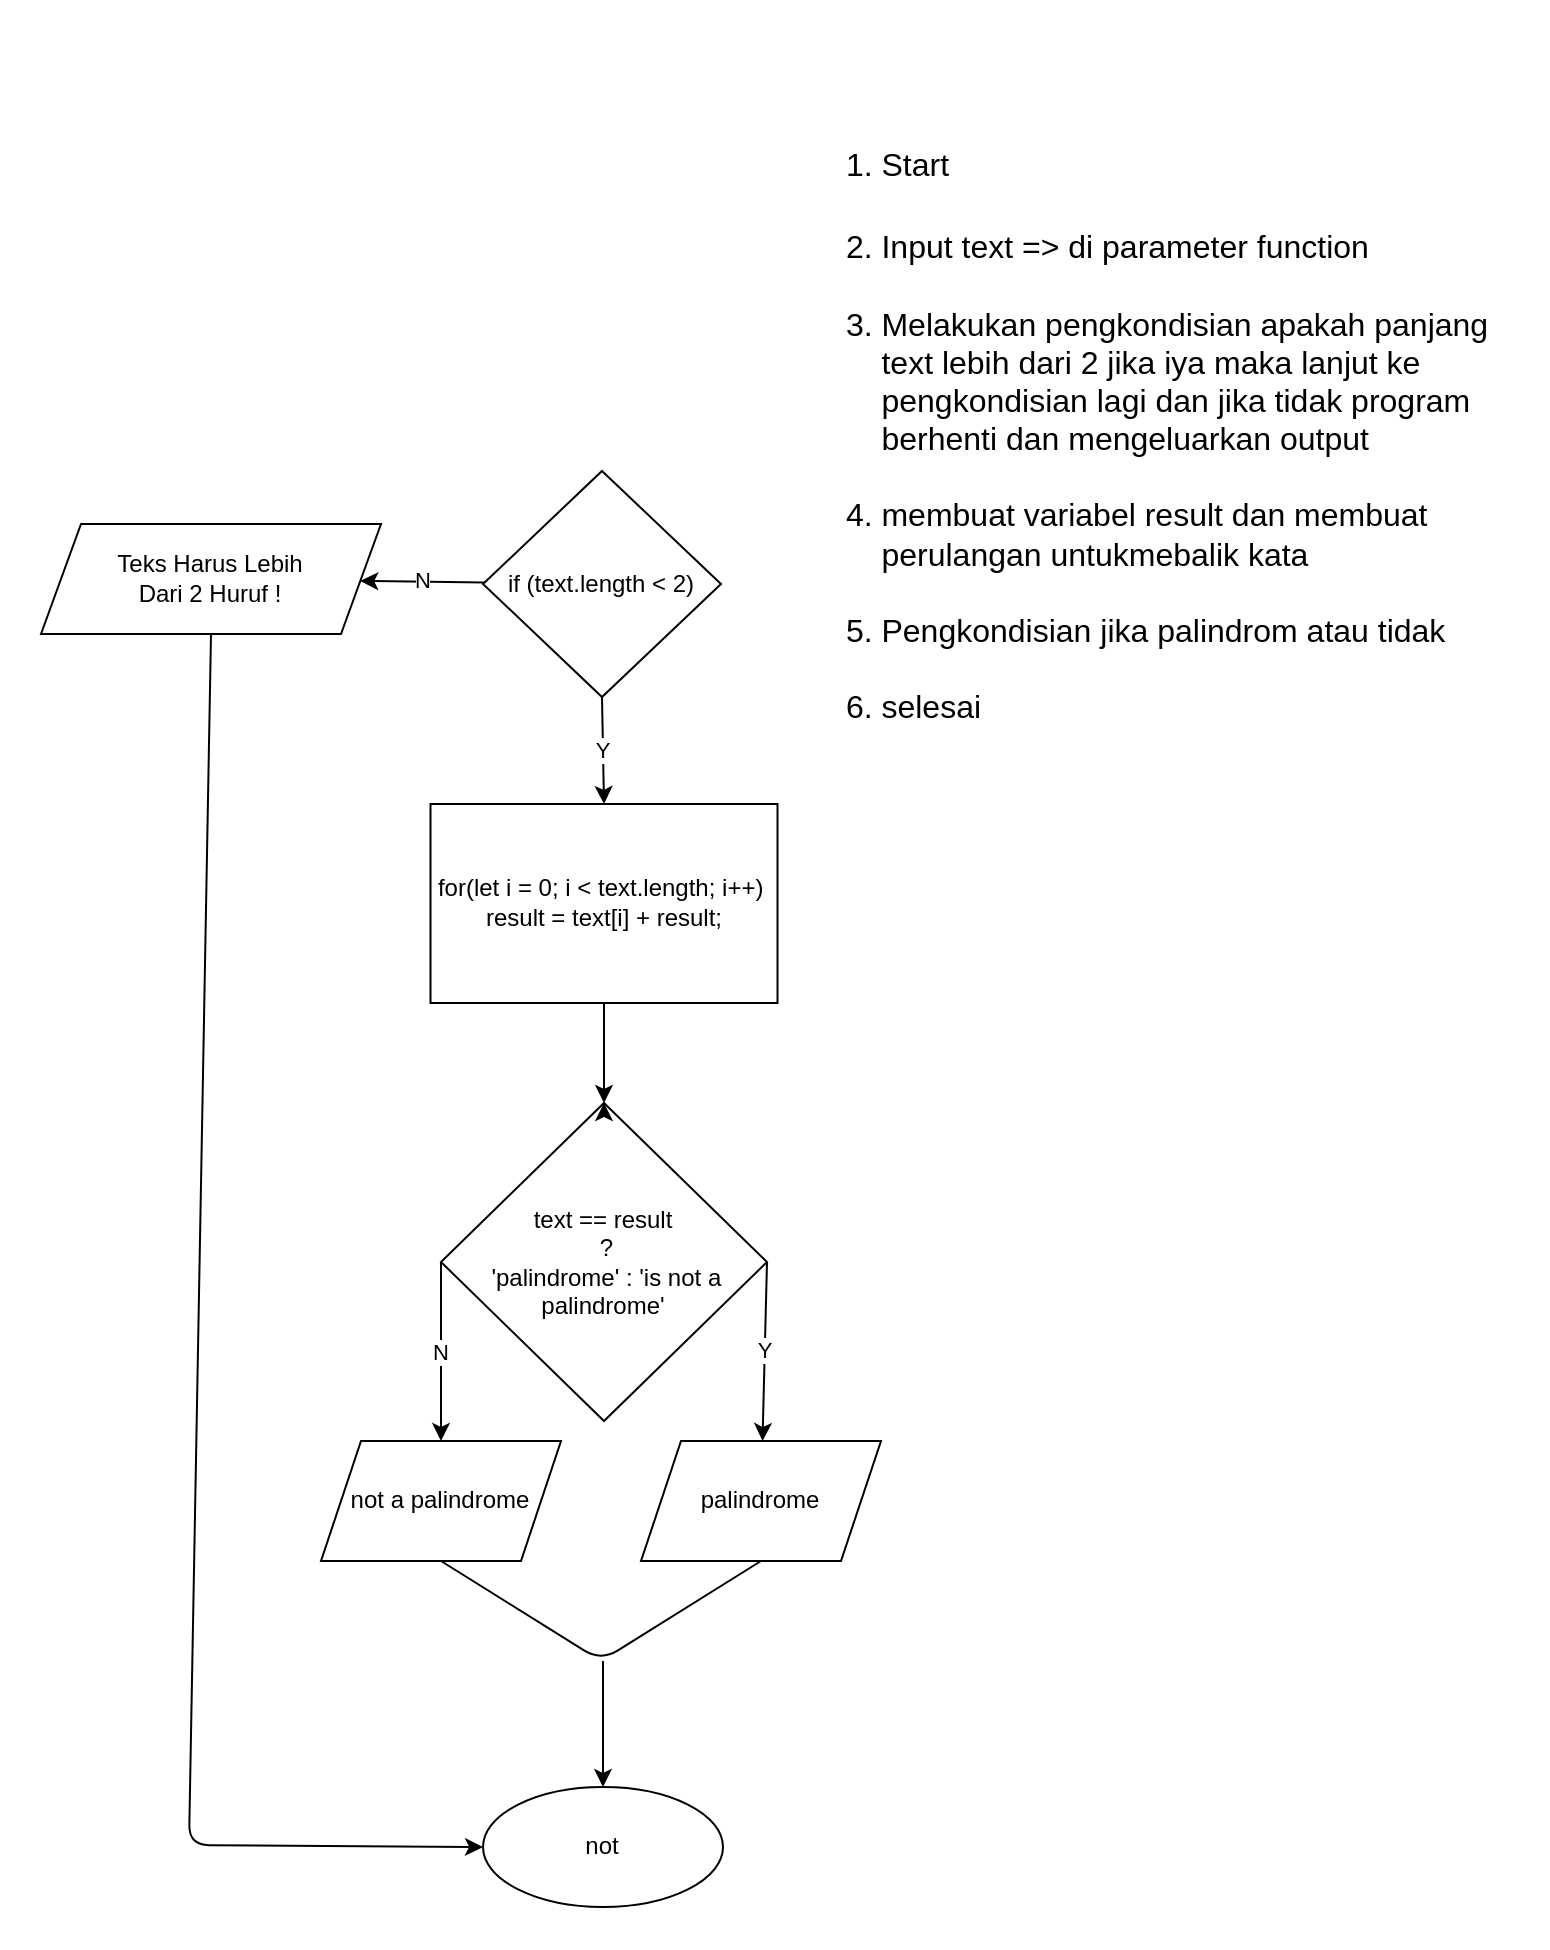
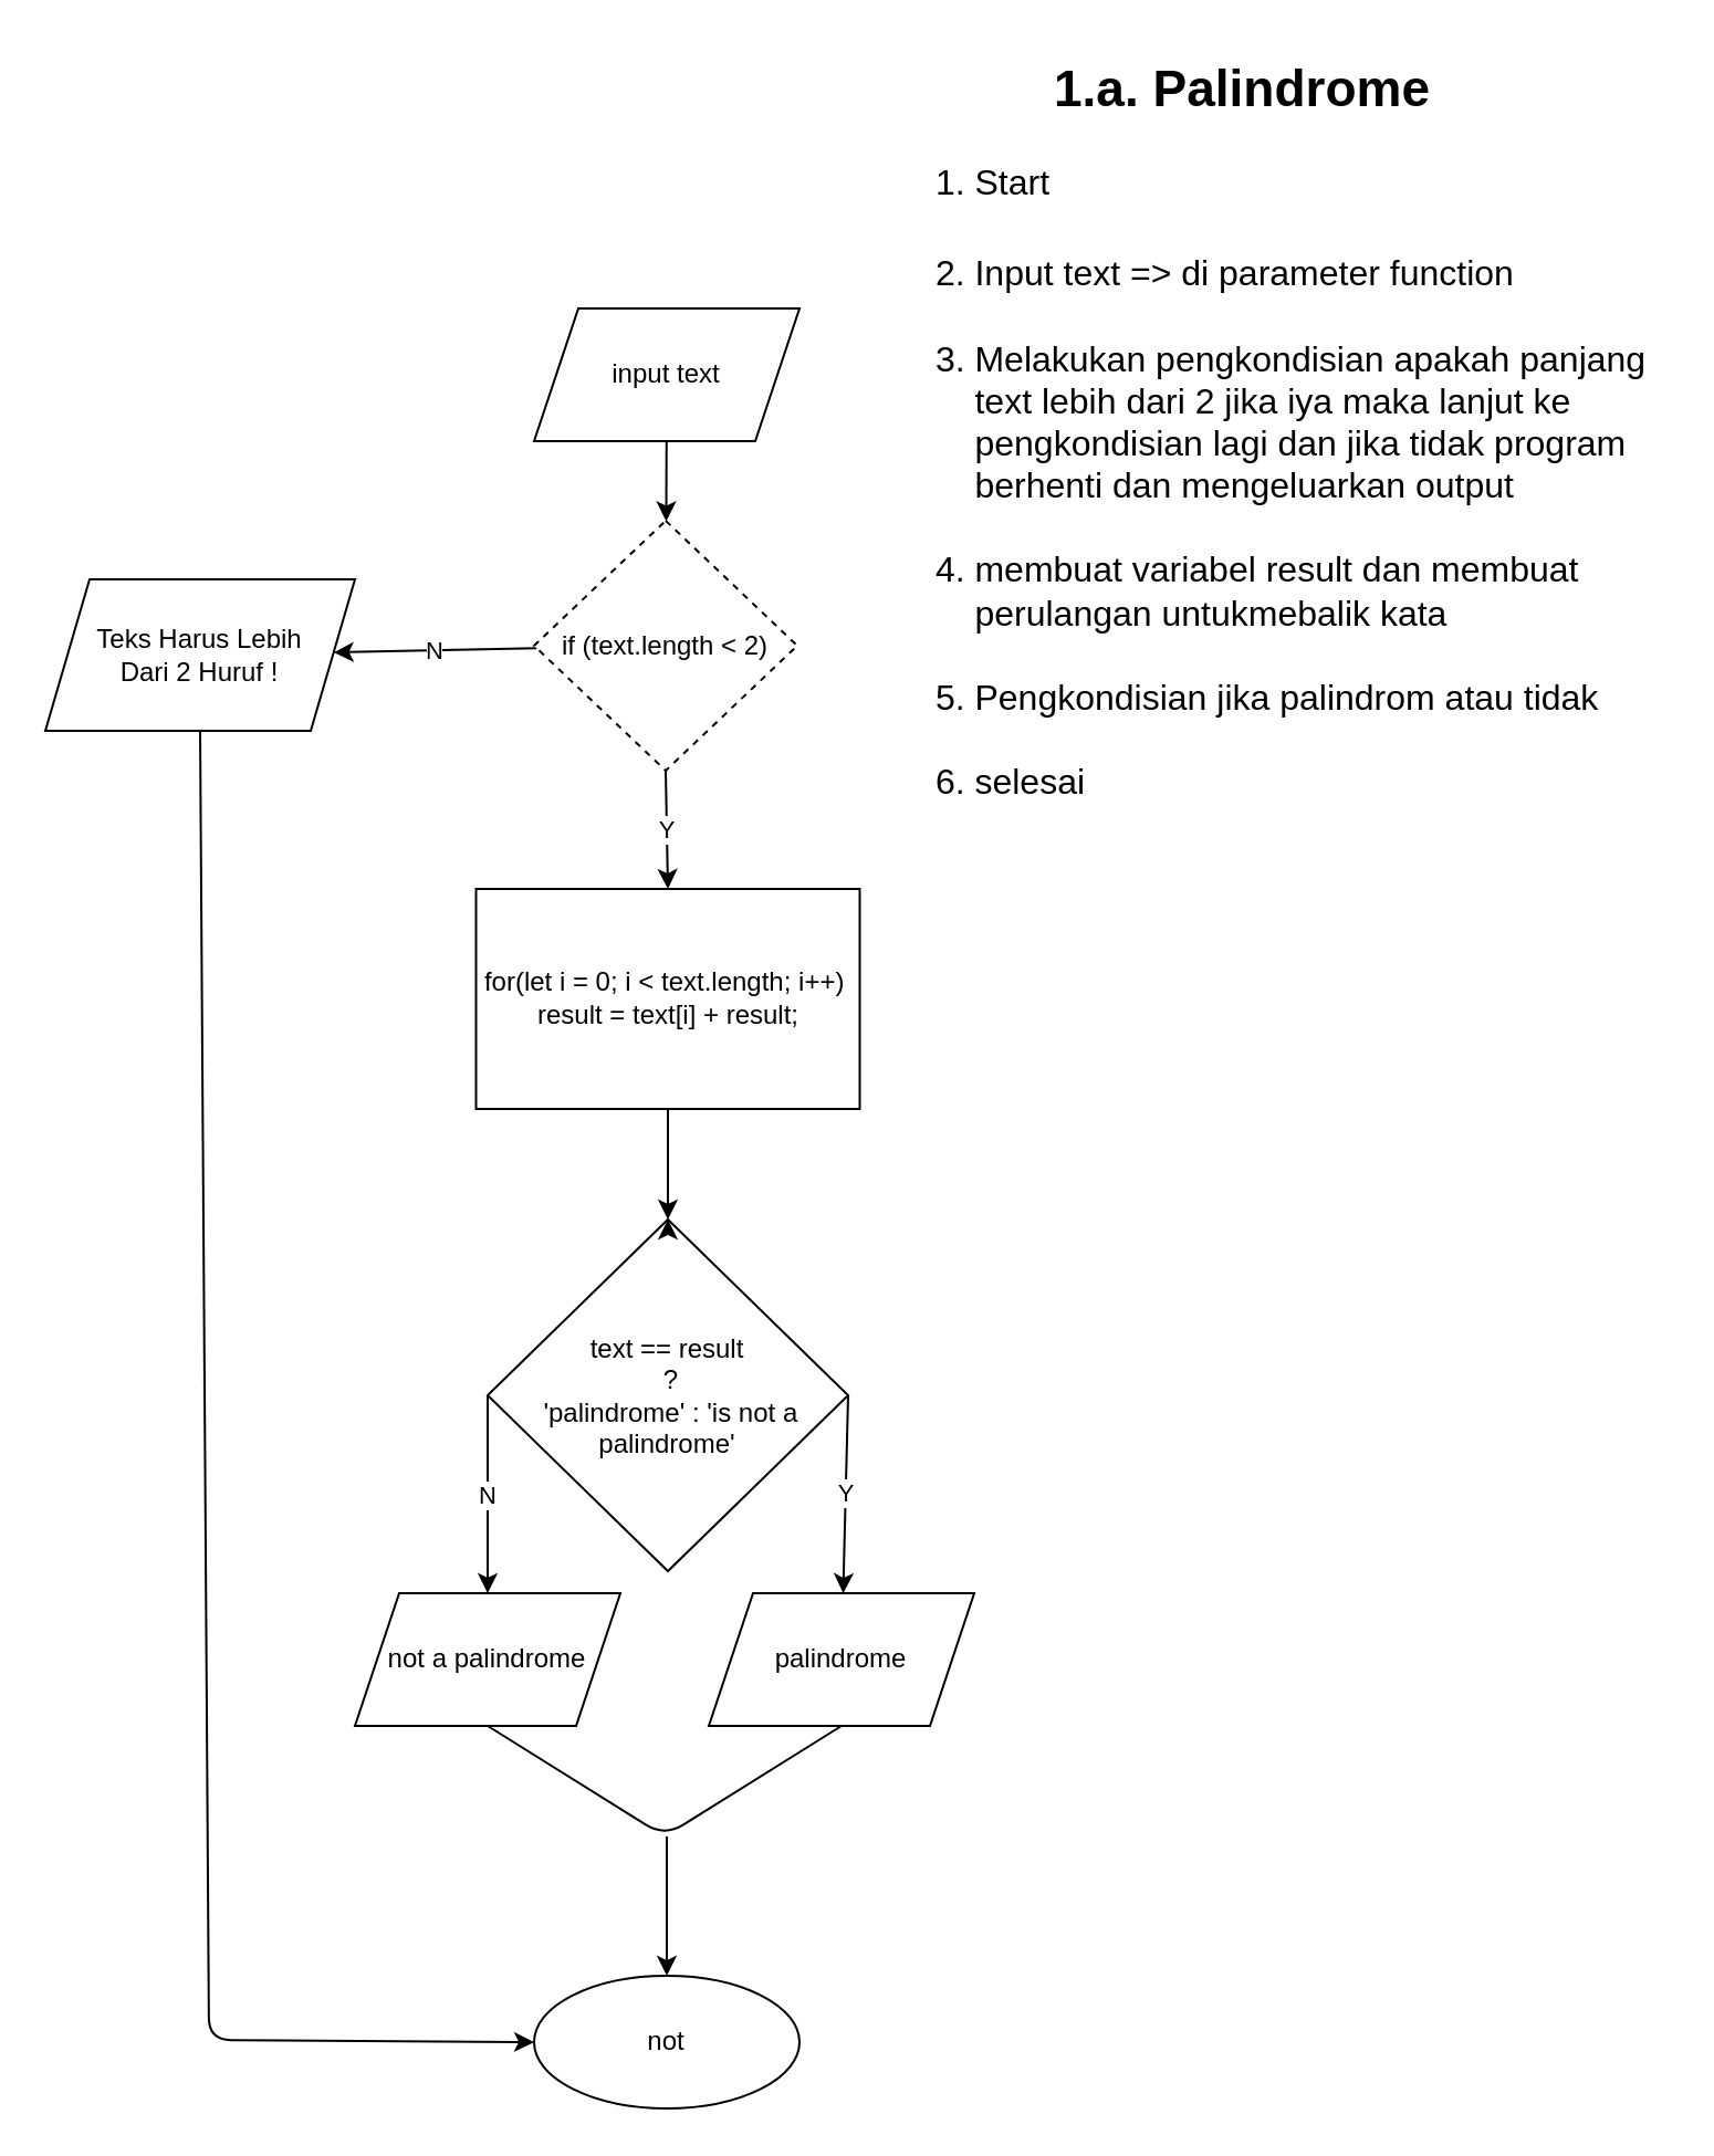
+ <mxCell id="17" value="&lt;font style=&quot;font-size: 23px;&quot;&gt;&lt;b&gt;1.a. Palindrome&lt;/b&gt;&lt;/font&gt;" style="text;html=1;align=center;verticalAlign=middle;resizable=0;points=[];autosize=1;strokeColor=none;fillColor=none;" vertex="1" parent="1"><mxGeometry x="466" y="20" width="190" height="40" as="geometry" /></mxCell>
+ <mxCell id="3" value="input text" style="shape=parallelogram;perimeter=parallelogramPerimeter;whiteSpace=wrap;html=1;fixedSize=1;" parent="1" vertex="1"><mxGeometry x="241" y="139" width="120" height="60" as="geometry" /></mxCell>
+ <mxCell id="2" value="" style="edgeStyle=none;html=1;" parent="1" source="3" target="12" edge="1"><mxGeometry relative="1" as="geometry" /></mxCell>
- <mxCell id="15" value="Teks Harus Lebih&lt;br&gt;Dari 2 Huruf !" style="shape=parallelogram;perimeter=parallelogramPerimeter;whiteSpace=wrap;html=1;fixedSize=1;" parent="1" vertex="1"><mxGeometry x="20" y="261.5" width="170" height="55" as="geometry" /></mxCell>
+ <mxCell id="15" value="Teks Harus Lebih&lt;br&gt;Dari 2 Huruf !" style="shape=parallelogram;perimeter=parallelogramPerimeter;whiteSpace=wrap;html=1;fixedSize=1;" parent="1" vertex="1"><mxGeometry x="20" y="261.5" width="140" height="68.5" as="geometry" /></mxCell>
- <mxCell id="12" value="if (text.length &amp;lt; 2)" style="rhombus;whiteSpace=wrap;html=1;" parent="1" vertex="1"><mxGeometry x="241" y="235" width="119" height="113" as="geometry" /></mxCell>
+ <mxCell id="12" value="if (text.length &amp;lt; 2)" style="rhombus;whiteSpace=wrap;html=1;dashed=1;" parent="1" vertex="1"><mxGeometry x="241" y="235" width="119" height="113" as="geometry" /></mxCell>
